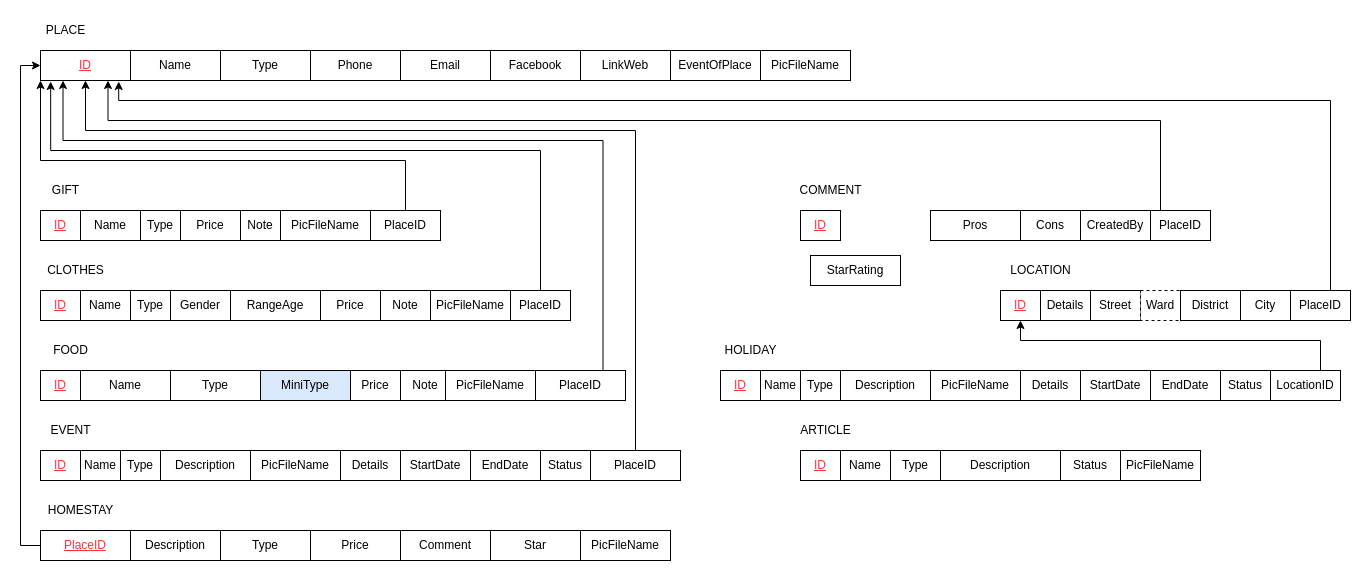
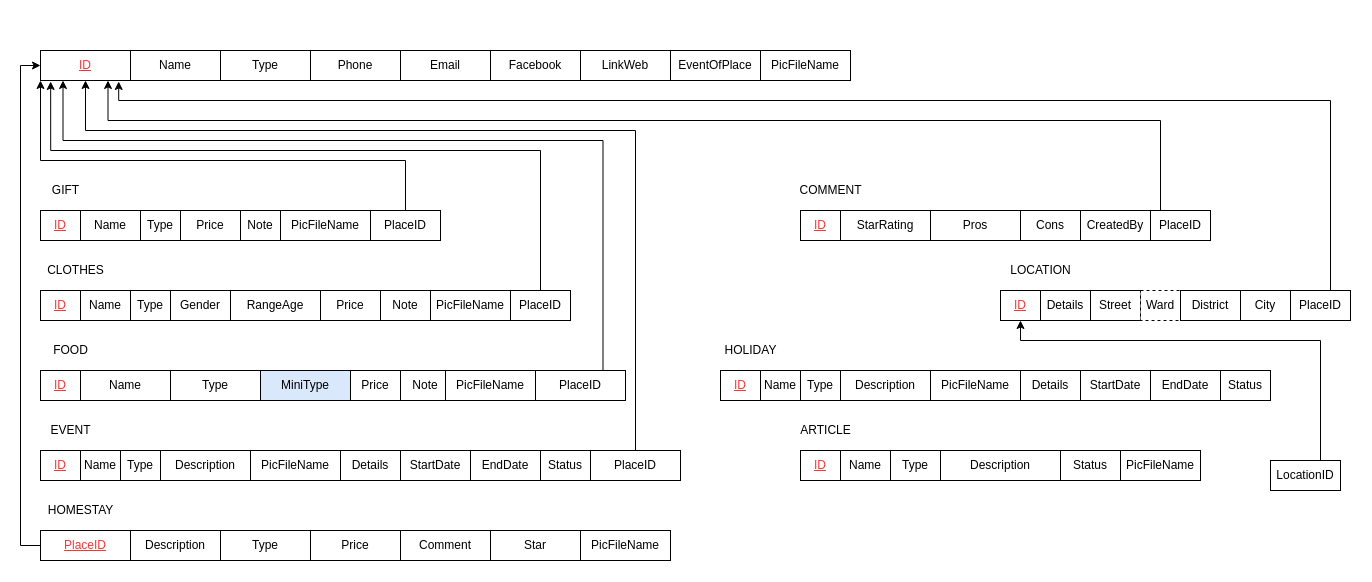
- <mxCell id="3" value="PLACE" style="text;html=1;align=center;verticalAlign=middle;resizable=0;points=[];autosize=1;" parent="1" vertex="1"><mxGeometry x="40" y="20" width="50" height="20" as="geometry" /></mxCell>
- <mxCell id="88" value="StarRating" style="rounded=0;whiteSpace=wrap;html=1;" parent="1" vertex="1"><mxGeometry x="810" y="255" width="90" height="30" as="geometry" /></mxCell>
+ <mxCell id="88" value="StarRating" style="rounded=0;whiteSpace=wrap;html=1;" parent="1" vertex="1"><mxGeometry x="840" y="210" width="90" height="30" as="geometry" /></mxCell>
- <mxCell id="83" value="LocationID" style="rounded=0;whiteSpace=wrap;html=1;" parent="1" vertex="1"><mxGeometry x="1270" y="370" width="70" height="30" as="geometry" /></mxCell>
+ <mxCell id="83" value="LocationID" style="rounded=0;whiteSpace=wrap;html=1;" parent="1" vertex="1"><mxGeometry x="1270" y="460" width="70" height="30" as="geometry" /></mxCell>
